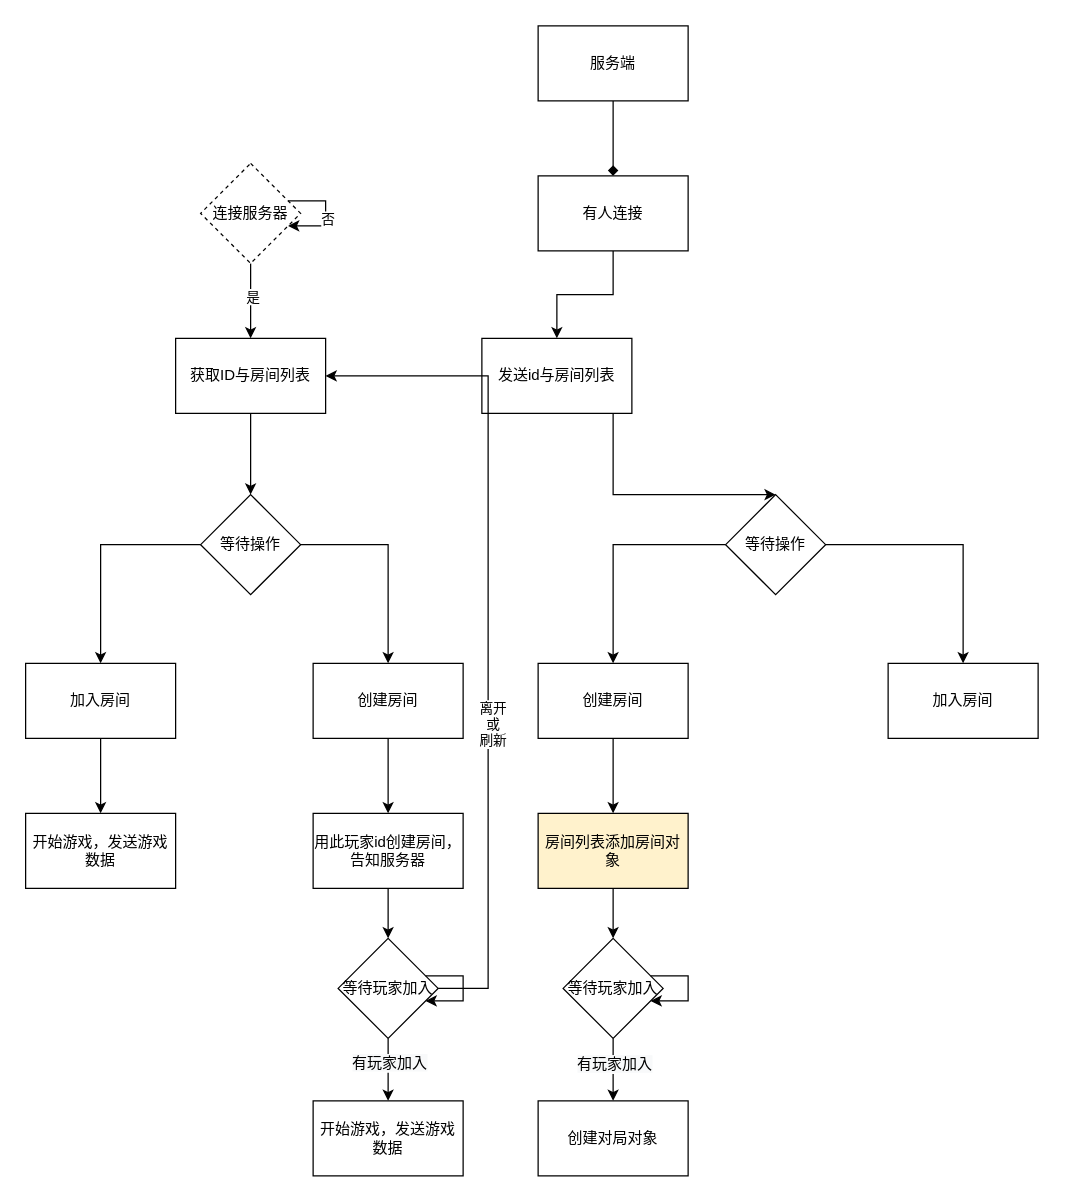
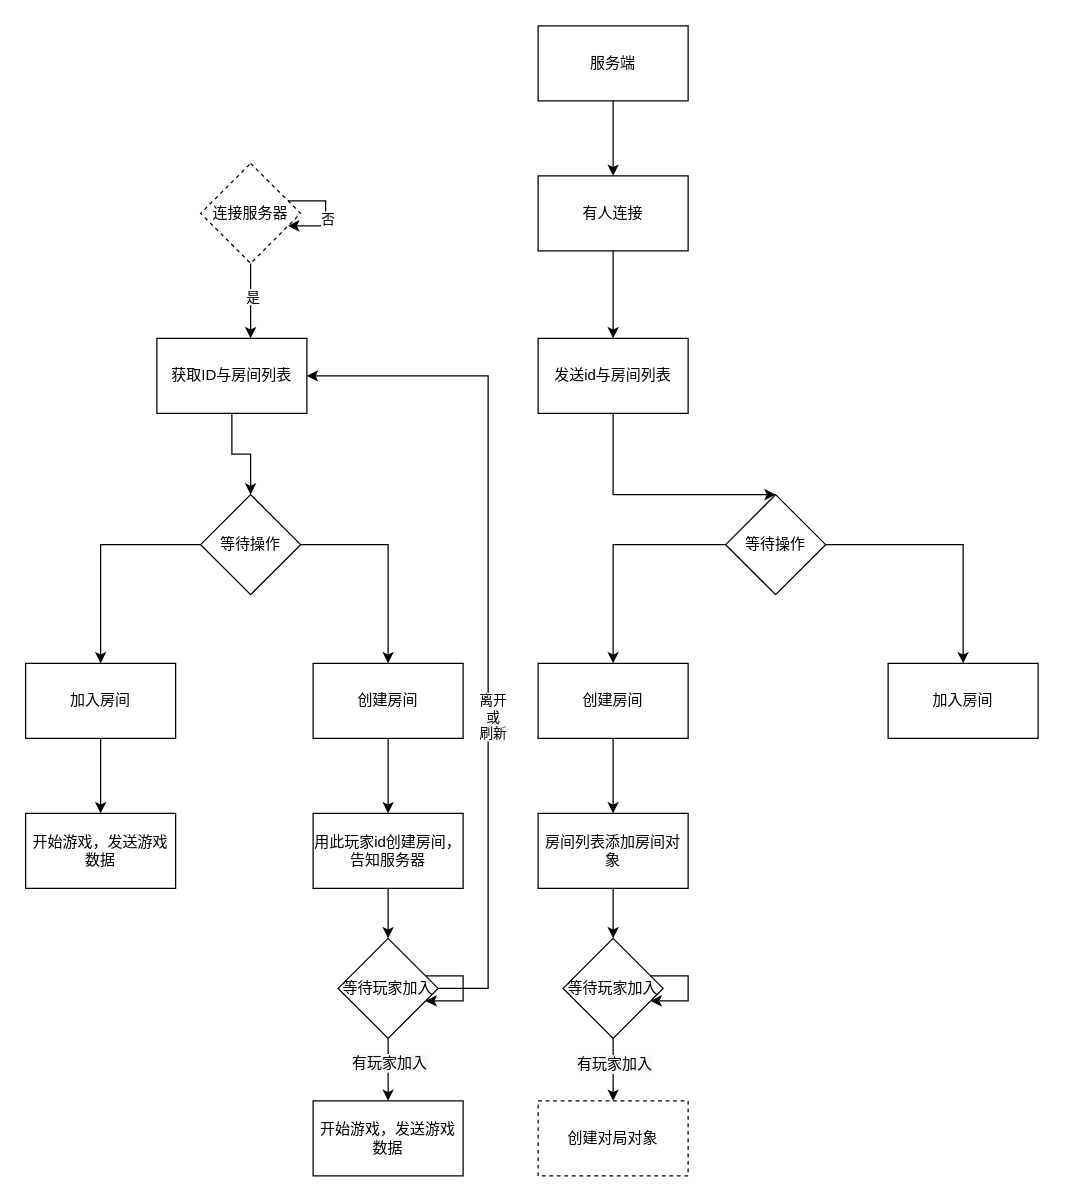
- <mxCell id="2" style="edgeStyle=orthogonalEdgeStyle;rounded=0;orthogonalLoop=1;jettySize=auto;html=1;endArrow=diamond;" edge="1" parent="1" source="3" target="12"><mxGeometry relative="1" as="geometry" /></mxCell>
+ <mxCell id="2" style="edgeStyle=orthogonalEdgeStyle;rounded=0;orthogonalLoop=1;jettySize=auto;html=1;" edge="1" parent="1" source="3" target="12"><mxGeometry relative="1" as="geometry" /></mxCell>
- <mxCell id="8" value="获取ID与房间列表" style="rounded=0;whiteSpace=wrap;html=1;" vertex="1" parent="1"><mxGeometry x="140" y="270" width="120" height="60" as="geometry" /></mxCell>
+ <mxCell id="8" value="获取ID与房间列表" style="rounded=0;whiteSpace=wrap;html=1;" vertex="1" parent="1"><mxGeometry x="125" y="270" width="120" height="60" as="geometry" /></mxCell>
- <mxCell id="14" value="发送id与房间列表" style="rounded=0;whiteSpace=wrap;html=1;" vertex="1" parent="1"><mxGeometry x="385" y="270" width="120" height="60" as="geometry" /></mxCell>
+ <mxCell id="14" value="发送id与房间列表" style="rounded=0;whiteSpace=wrap;html=1;" vertex="1" parent="1"><mxGeometry x="430" y="270" width="120" height="60" as="geometry" /></mxCell>
- <mxCell id="31" value="房间列表添加房间对象" style="rounded=0;whiteSpace=wrap;html=1;fillColor=#fff2cc;" vertex="1" parent="1"><mxGeometry x="430" y="650" width="120" height="60" as="geometry" /></mxCell>
+ <mxCell id="31" value="房间列表添加房间对象" style="rounded=0;whiteSpace=wrap;html=1;" vertex="1" parent="1"><mxGeometry x="430" y="650" width="120" height="60" as="geometry" /></mxCell>
- <mxCell id="43" value="创建对局对象" style="rounded=0;whiteSpace=wrap;html=1;" vertex="1" parent="1"><mxGeometry x="430" y="880" width="120" height="60" as="geometry" /></mxCell>
+ <mxCell id="43" value="创建对局对象" style="rounded=0;whiteSpace=wrap;html=1;dashed=1;" vertex="1" parent="1"><mxGeometry x="430" y="880" width="120" height="60" as="geometry" /></mxCell>
